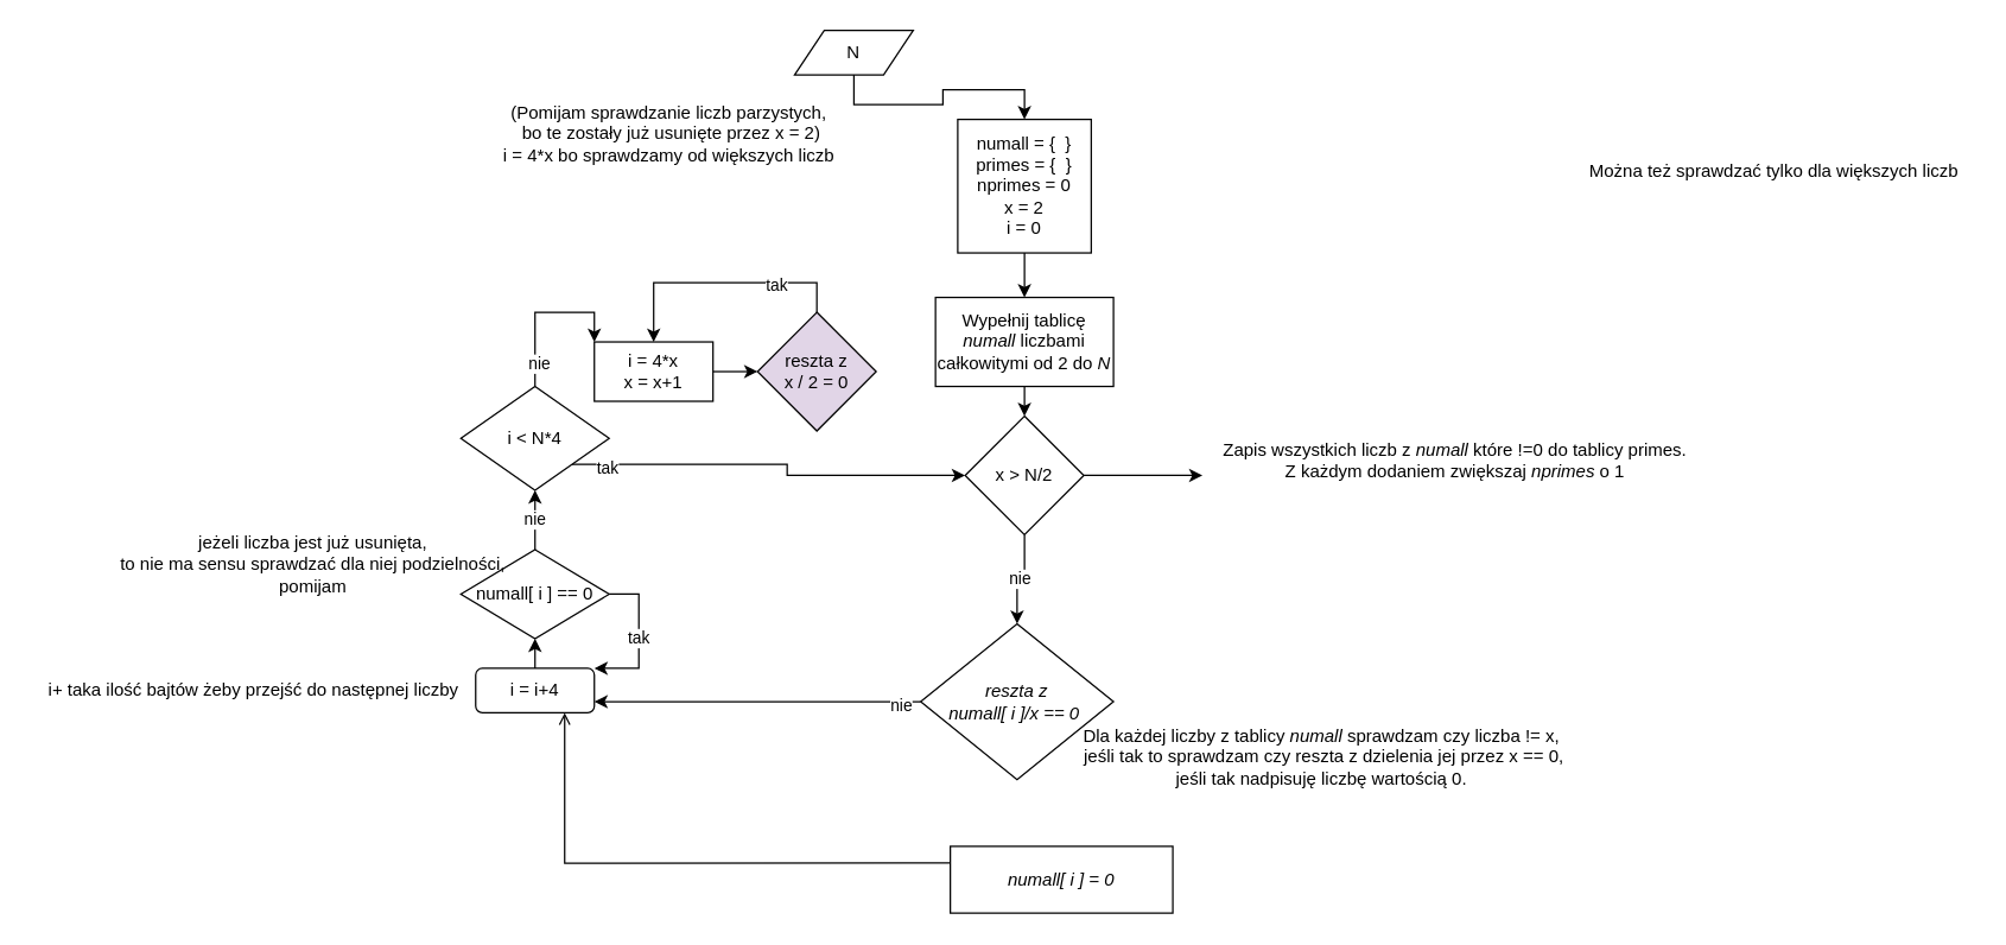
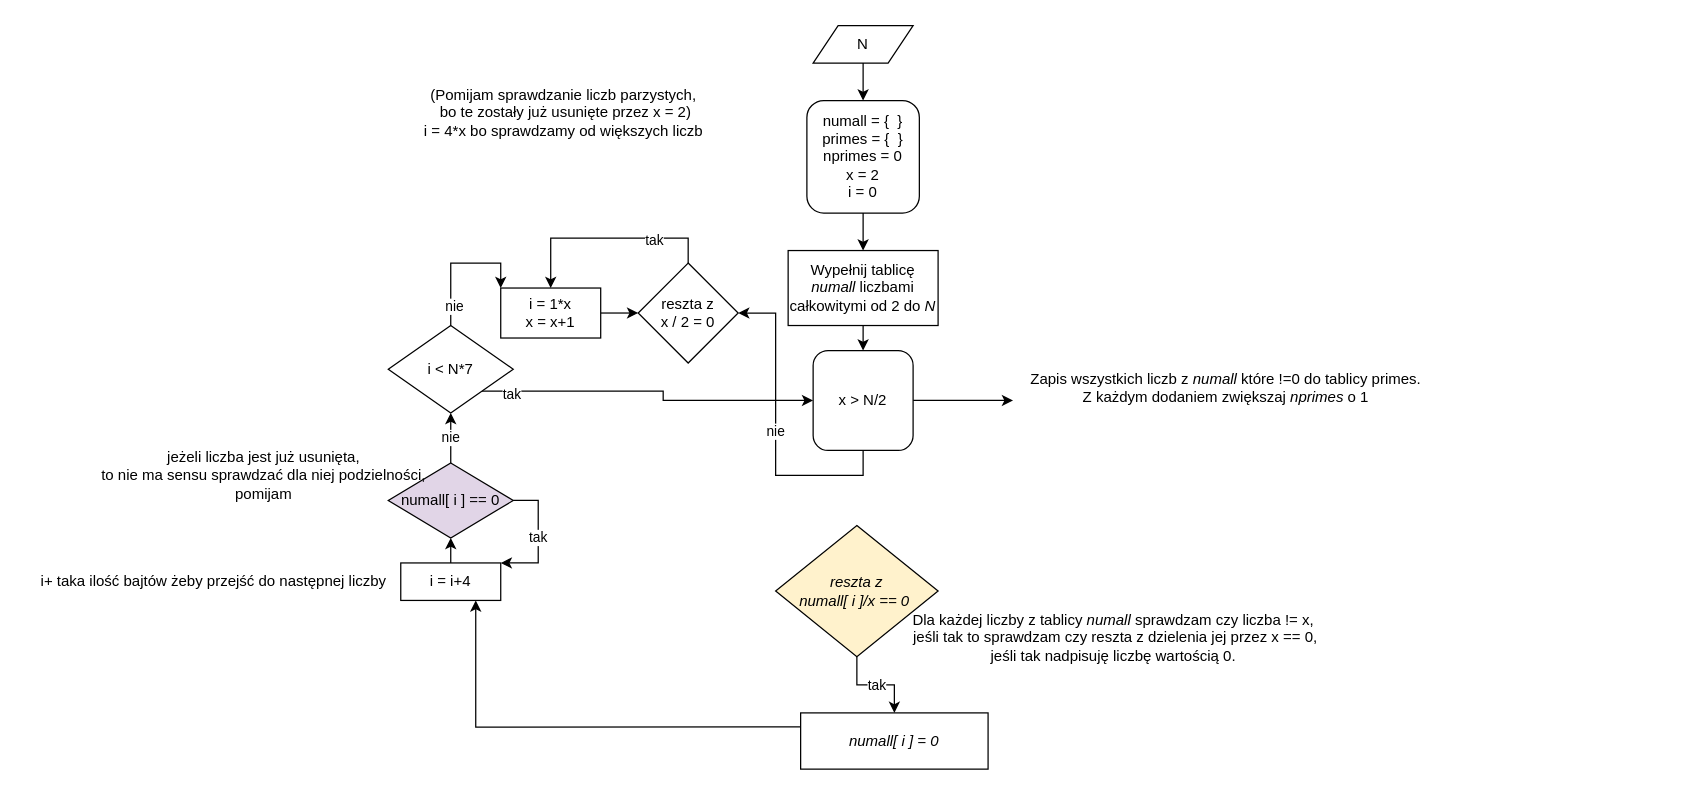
- <mxCell id="3" value="N" style="shape=parallelogram;perimeter=parallelogramPerimeter;whiteSpace=wrap;html=1;fixedSize=1;" parent="1" vertex="1"><mxGeometry x="535" y="20" width="80" height="30" as="geometry" /></mxCell>
+ <mxCell id="3" value="N" style="shape=parallelogram;perimeter=parallelogramPerimeter;whiteSpace=wrap;html=1;fixedSize=1;" parent="1" vertex="1"><mxGeometry x="650" y="20" width="80" height="30" as="geometry" /></mxCell>
- <mxCell id="32" value="Można też sprawdzać tylko dla większych liczb" style="text;html=1;align=center;verticalAlign=middle;resizable=0;points=[];autosize=1;strokeColor=none;fillColor=none;" parent="1" vertex="1"><mxGeometry x="1060" y="100" width="270" height="30" as="geometry" /></mxCell>
- <mxCell id="5" value="numall = {&amp;nbsp; }&lt;br&gt;primes = {&amp;nbsp; }&lt;br&gt;nprimes = 0&lt;br&gt;x = 2&lt;br&gt;i = 0" style="rounded=0;whiteSpace=wrap;html=1;" parent="1" vertex="1"><mxGeometry x="645" y="80" width="90" height="90" as="geometry" /></mxCell>
+ <mxCell id="5" value="numall = {&amp;nbsp; }&lt;br&gt;primes = {&amp;nbsp; }&lt;br&gt;nprimes = 0&lt;br&gt;x = 2&lt;br&gt;i = 0" style="whiteSpace=wrap;html=1;rounded=1;" parent="1" vertex="1"><mxGeometry x="645" y="80" width="90" height="90" as="geometry" /></mxCell>
- <mxCell id="27" value="i = 4*x&lt;br&gt;x = x+1" style="rounded=0;whiteSpace=wrap;html=1;" parent="1" vertex="1"><mxGeometry x="400" y="230" width="80" height="40" as="geometry" /></mxCell>
+ <mxCell id="27" value="i = 1*x&lt;br&gt;x = x+1" style="rounded=0;whiteSpace=wrap;html=1;" parent="1" vertex="1"><mxGeometry x="400" y="230" width="80" height="40" as="geometry" /></mxCell>
- <mxCell id="30" value="reszta z&lt;br&gt;x / 2 = 0" style="rhombus;whiteSpace=wrap;html=1;fillColor=#e1d5e7;" parent="1" vertex="1"><mxGeometry x="510" y="210" width="80" height="80" as="geometry" /></mxCell>
+ <mxCell id="30" value="reszta z&lt;br&gt;x / 2 = 0" style="rhombus;whiteSpace=wrap;html=1;" parent="1" vertex="1"><mxGeometry x="510" y="210" width="80" height="80" as="geometry" /></mxCell>
- <mxCell id="23" value="i &amp;lt; N*4" style="rhombus;whiteSpace=wrap;html=1;" parent="1" vertex="1"><mxGeometry x="310" y="260" width="100" height="70" as="geometry" /></mxCell>
+ <mxCell id="23" value="i &amp;lt; N*7" style="rhombus;whiteSpace=wrap;html=1;" parent="1" vertex="1"><mxGeometry x="310" y="260" width="100" height="70" as="geometry" /></mxCell>
- <mxCell id="18" value="x &amp;gt; N/2" style="rhombus;whiteSpace=wrap;html=1;" parent="1" vertex="1"><mxGeometry x="650" y="280" width="80" height="80" as="geometry" /></mxCell>
+ <mxCell id="18" value="x &amp;gt; N/2" style="whiteSpace=wrap;html=1;rounded=1;" parent="1" vertex="1"><mxGeometry x="650" y="280" width="80" height="80" as="geometry" /></mxCell>
- <mxCell id="17" value="nie" style="edgeStyle=orthogonalEdgeStyle;rounded=0;orthogonalLoop=1;jettySize=auto;html=1;exitX=0.5;exitY=1;exitDx=0;exitDy=0;entryX=0.5;entryY=0;entryDx=0;entryDy=0;" edge="1" parent="1" source="18" target="11"><mxGeometry relative="1" as="geometry" /></mxCell>
+ <mxCell id="17" value="nie" style="edgeStyle=orthogonalEdgeStyle;rounded=0;orthogonalLoop=1;jettySize=auto;html=1;exitX=0.5;exitY=1;exitDx=0;exitDy=0;" edge="1" parent="1" source="18" target="30"><mxGeometry relative="1" as="geometry" /></mxCell>
- <mxCell id="36" value="numall[ i ] == 0" style="rhombus;whiteSpace=wrap;html=1;" vertex="1" parent="1"><mxGeometry x="310" y="370" width="100" height="60" as="geometry" /></mxCell>
+ <mxCell id="36" value="numall[ i ] == 0" style="rhombus;whiteSpace=wrap;html=1;fillColor=#e1d5e7;" vertex="1" parent="1"><mxGeometry x="310" y="370" width="100" height="60" as="geometry" /></mxCell>
- <mxCell id="15" value="i = i+4" style="whiteSpace=wrap;html=1;rounded=1;" parent="1" vertex="1"><mxGeometry x="320" y="450" width="80" height="30" as="geometry" /></mxCell>
+ <mxCell id="15" value="i = i+4" style="rounded=0;whiteSpace=wrap;html=1;" parent="1" vertex="1"><mxGeometry x="320" y="450" width="80" height="30" as="geometry" /></mxCell>
- <mxCell id="9" style="edgeStyle=orthogonalEdgeStyle;rounded=0;orthogonalLoop=1;jettySize=auto;html=1;exitX=0;exitY=0.5;exitDx=0;exitDy=0;entryX=1;entryY=0.75;entryDx=0;entryDy=0;" parent="1" source="11" target="15" edge="1"><mxGeometry relative="1" as="geometry"><mxPoint x="380" y="460" as="targetPoint" /></mxGeometry></mxCell>
- <mxCell id="10" value="nie" style="edgeLabel;html=1;align=center;verticalAlign=middle;resizable=0;points=[];" parent="9" vertex="1" connectable="0"><mxGeometry x="-0.877" y="2" relative="1" as="geometry"><mxPoint as="offset" /></mxGeometry></mxCell>
- <mxCell id="11" value="&lt;i&gt;reszta z &lt;br&gt;numall[ i ]/x == 0&amp;nbsp;&lt;/i&gt;" style="rhombus;whiteSpace=wrap;html=1;" parent="1" vertex="1"><mxGeometry x="620" y="420" width="130" height="105" as="geometry" /></mxCell>
+ <mxCell id="11" value="&lt;i&gt;reszta z &lt;br&gt;numall[ i ]/x == 0&amp;nbsp;&lt;/i&gt;" style="rhombus;whiteSpace=wrap;html=1;fillColor=#fff2cc;" parent="1" vertex="1"><mxGeometry x="620" y="420" width="130" height="105" as="geometry" /></mxCell>
- <mxCell id="12" style="edgeStyle=orthogonalEdgeStyle;rounded=0;orthogonalLoop=1;jettySize=auto;html=1;exitX=0;exitY=0.25;exitDx=0;exitDy=0;entryX=0.75;entryY=1;entryDx=0;entryDy=0;endArrow=open;" parent="1" source="13" target="15" edge="1"><mxGeometry relative="1" as="geometry"><mxPoint x="360" y="460" as="targetPoint" /></mxGeometry></mxCell>
+ <mxCell id="12" style="edgeStyle=orthogonalEdgeStyle;rounded=0;orthogonalLoop=1;jettySize=auto;html=1;exitX=0;exitY=0.25;exitDx=0;exitDy=0;entryX=0.75;entryY=1;entryDx=0;entryDy=0;" parent="1" source="13" target="15" edge="1"><mxGeometry relative="1" as="geometry"><mxPoint x="360" y="460" as="targetPoint" /></mxGeometry></mxCell>
+ <mxCell id="8" value="tak" style="edgeStyle=orthogonalEdgeStyle;rounded=0;orthogonalLoop=1;jettySize=auto;html=1;exitX=0.5;exitY=1;exitDx=0;exitDy=0;entryX=0.5;entryY=0;entryDx=0;entryDy=0;" parent="1" source="11" target="13" edge="1"><mxGeometry relative="1" as="geometry" /></mxCell>
